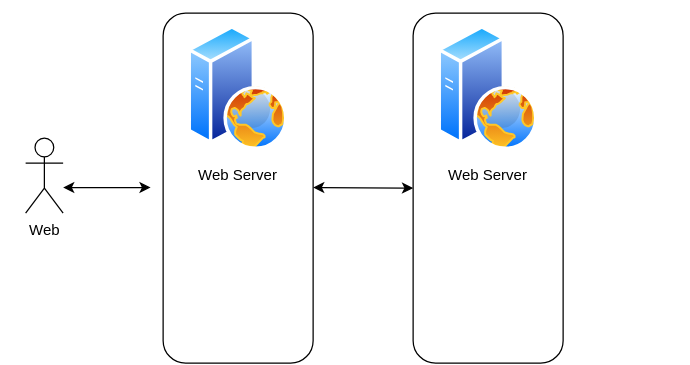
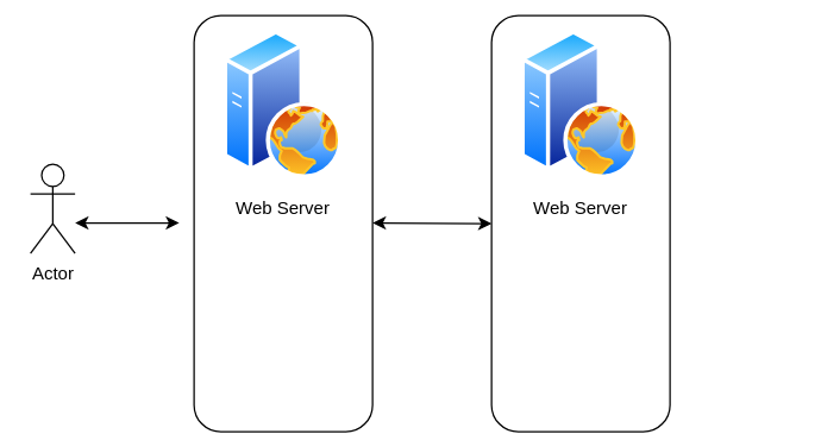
- <mxCell id="2" value="Web" style="shape=umlActor;verticalLabelPosition=bottom;verticalAlign=top;html=1;outlineConnect=0;" vertex="1" parent="1"><mxGeometry x="20" y="110" width="30" height="60" as="geometry" /></mxCell>
+ <mxCell id="2" value="Actor" style="shape=umlActor;verticalLabelPosition=bottom;verticalAlign=top;html=1;outlineConnect=0;" vertex="1" parent="1"><mxGeometry x="20" y="110" width="30" height="60" as="geometry" /></mxCell>
